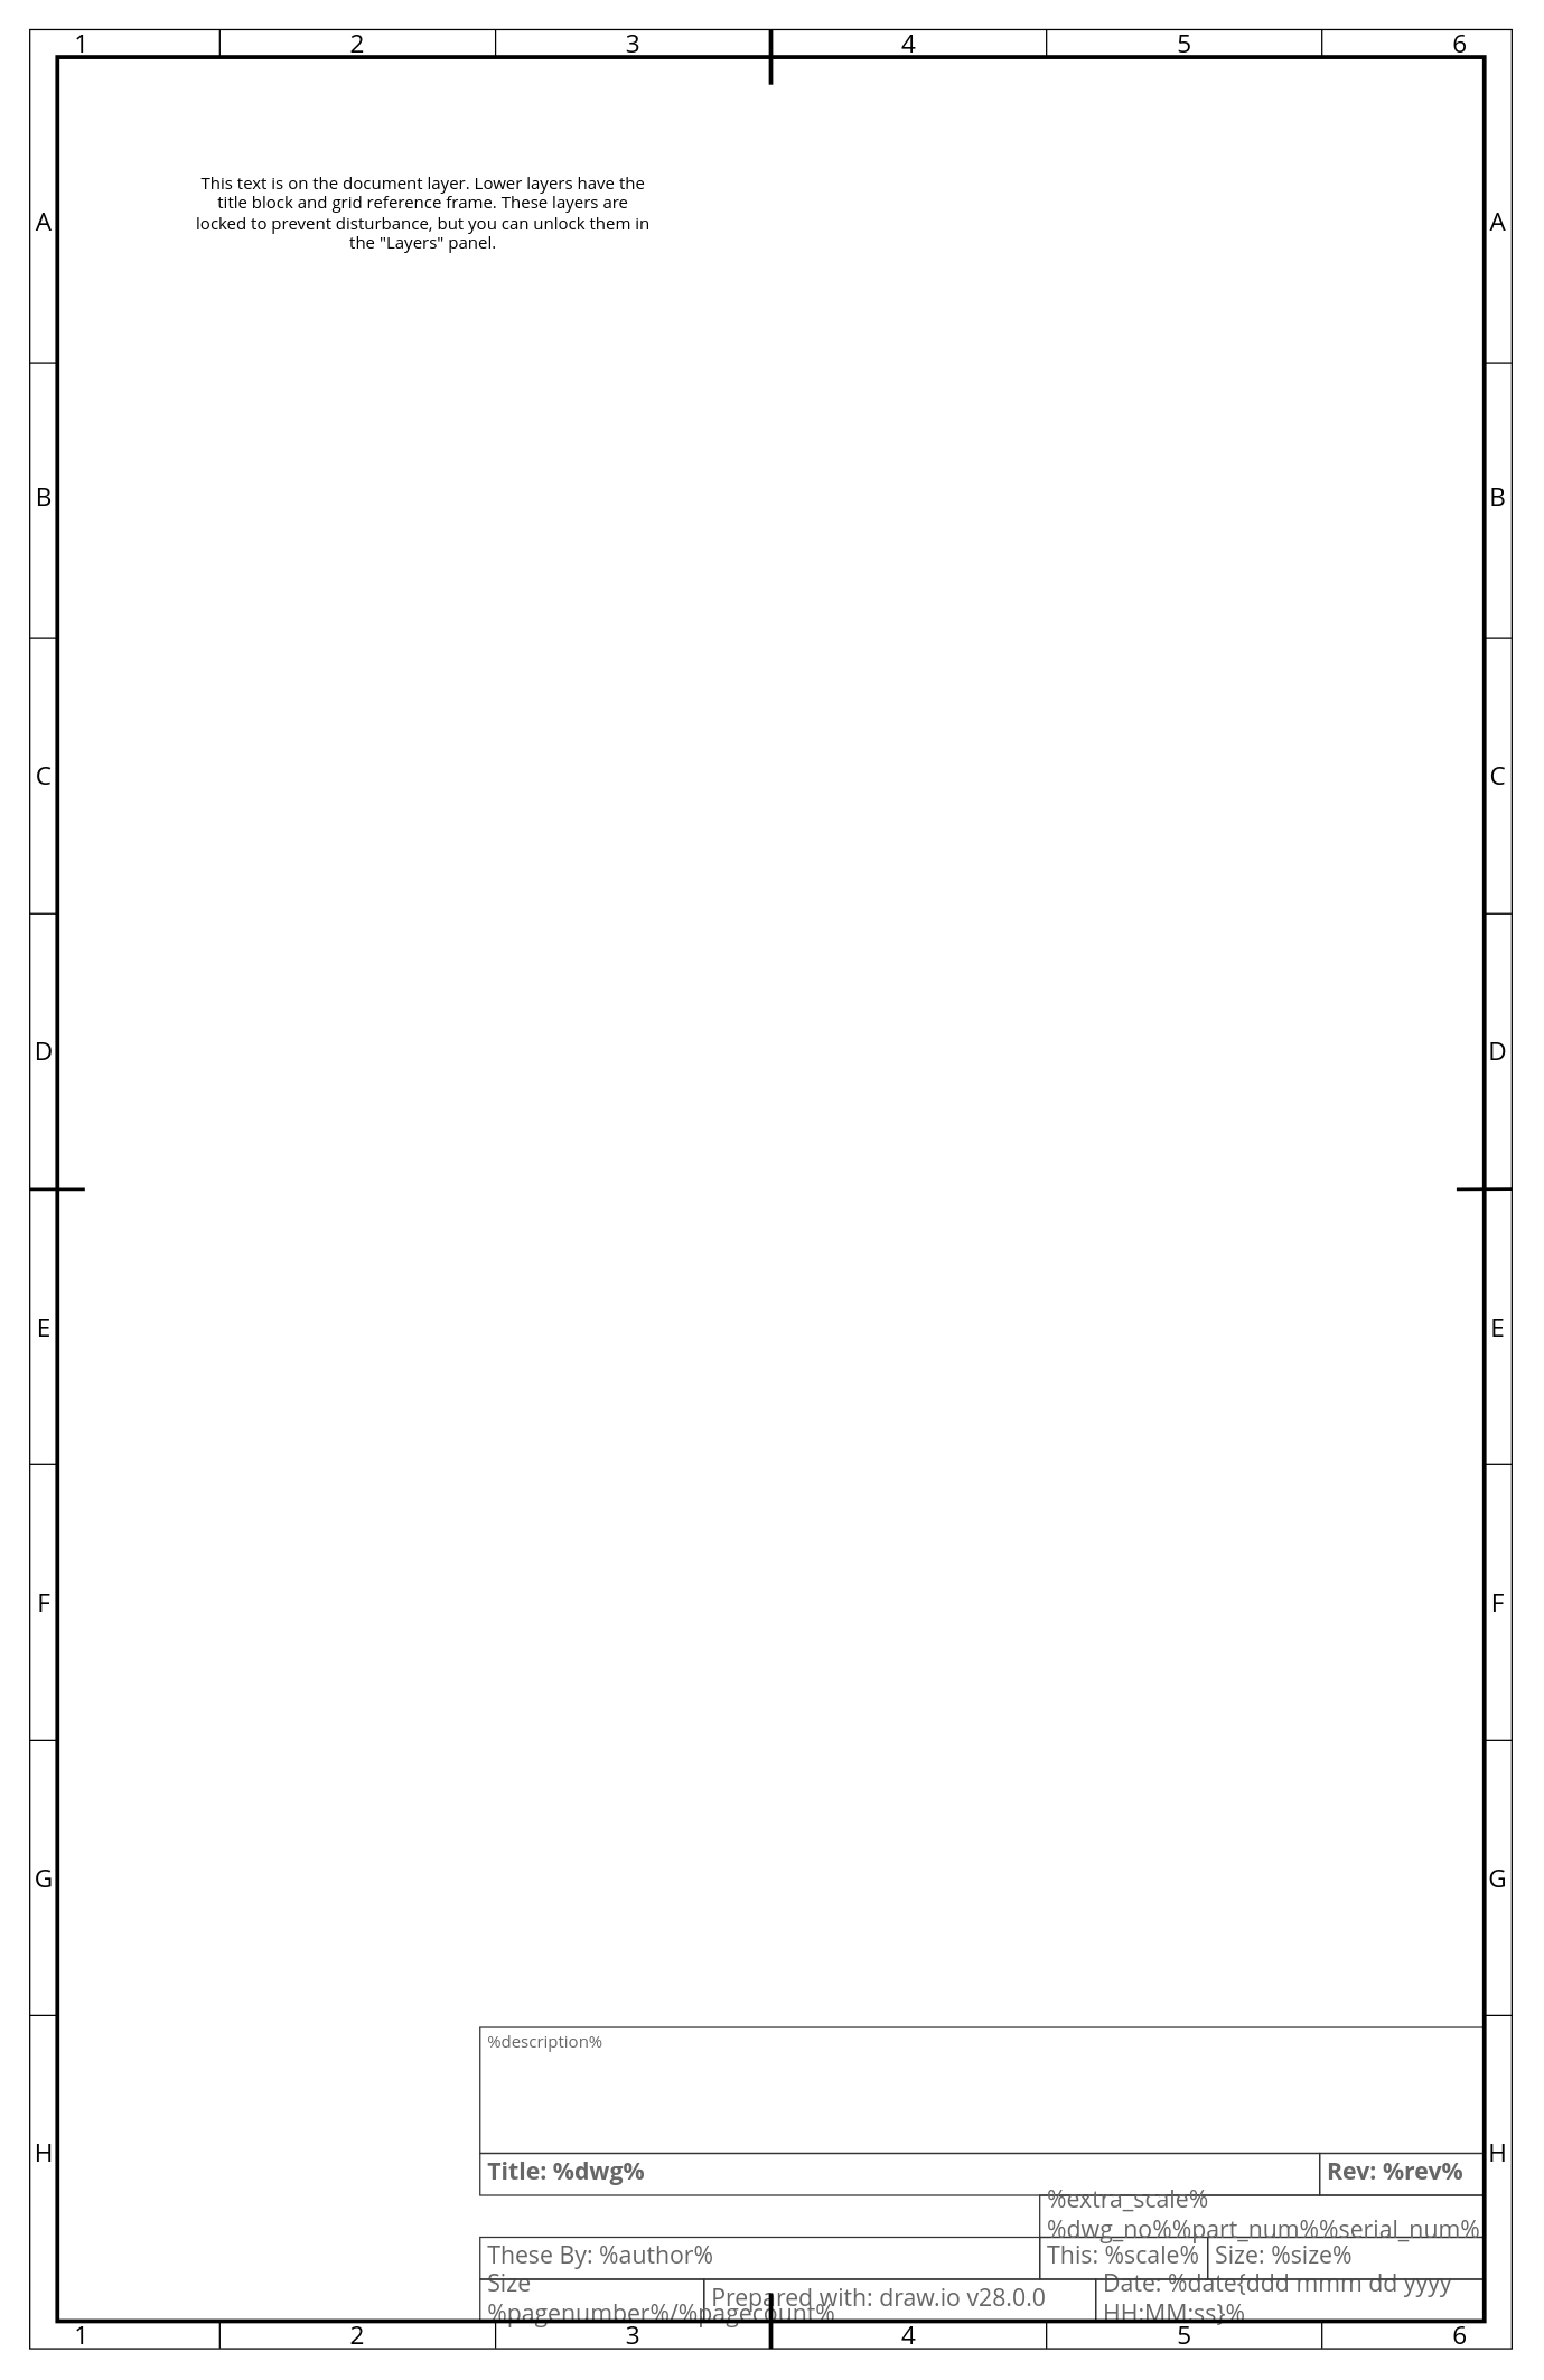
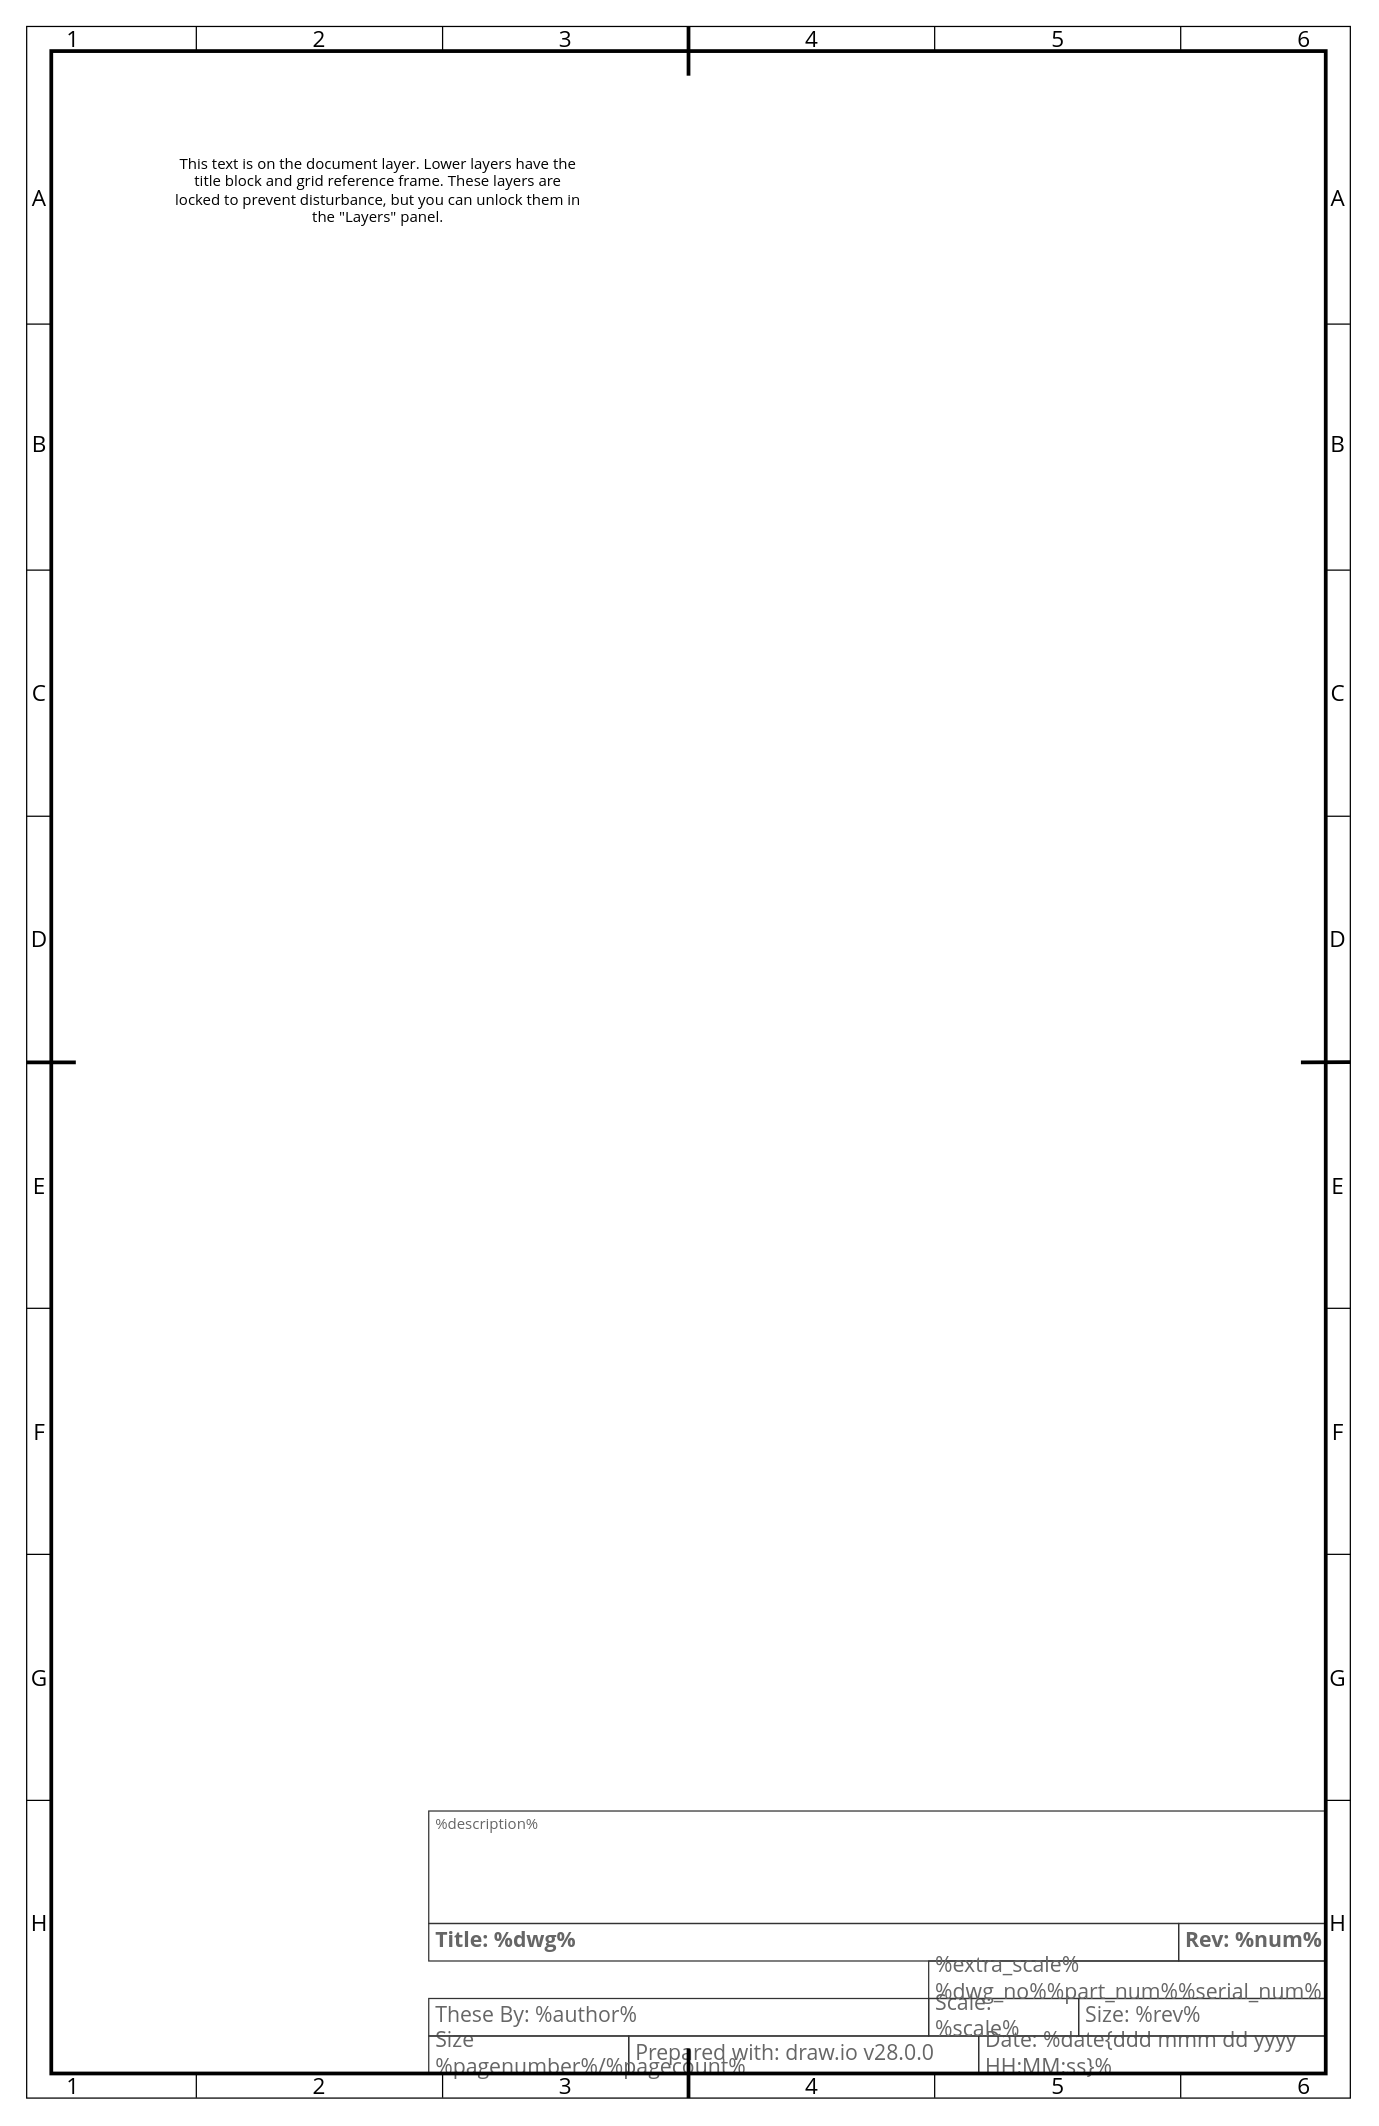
- <mxCell id="35" value="&lt;b&gt;Rev: %rev%&lt;br&gt;&lt;/b&gt;" style="strokeWidth=1;shadow=0;dashed=0;align=center;html=1;shape=mxgraph.mockup.text.textBox;fontColor=#666666;align=left;fontSize=17;spacingLeft=4;spacingTop=-3;whiteSpace=wrap;strokeColor=#333333;mainText=;fillColor=none;fontFamily=Open Sans;movable=1;resizable=1;rotatable=1;deletable=1;editable=1;locked=0;connectable=1;" parent="1" vertex="1"><mxGeometry x="942.37" y="1538.48" width="117.68" height="30" as="geometry" /></mxCell>
+ <mxCell id="35" value="&lt;b&gt;Rev: %num%&lt;br&gt;&lt;/b&gt;" style="strokeWidth=1;shadow=0;dashed=0;align=center;html=1;shape=mxgraph.mockup.text.textBox;fontColor=#666666;align=left;fontSize=17;spacingLeft=4;spacingTop=-3;whiteSpace=wrap;strokeColor=#333333;mainText=;fillColor=none;fontFamily=Open Sans;movable=1;resizable=1;rotatable=1;deletable=1;editable=1;locked=0;connectable=1;" parent="1" vertex="1"><mxGeometry x="942.37" y="1538.48" width="117.68" height="30" as="geometry" /></mxCell>
- <mxCell id="37" value="&lt;div align=&quot;left&quot;&gt;This: %scale%&lt;/div&gt;" style="strokeWidth=1;shadow=0;dashed=0;align=left;html=1;shape=mxgraph.mockup.text.textBox;fontColor=#666666;align=left;fontSize=17;spacingLeft=4;spacingTop=-3;whiteSpace=wrap;strokeColor=#333333;mainText=;fillColor=none;fontFamily=Open Sans;movable=1;resizable=1;rotatable=1;deletable=1;editable=1;locked=0;connectable=1;" parent="1" vertex="1"><mxGeometry x="742.37" y="1598.48" width="120" height="30" as="geometry" /></mxCell>
+ <mxCell id="37" value="&lt;div align=&quot;left&quot;&gt;Scale: %scale%&lt;/div&gt;" style="strokeWidth=1;shadow=0;dashed=0;align=left;html=1;shape=mxgraph.mockup.text.textBox;fontColor=#666666;align=left;fontSize=17;spacingLeft=4;spacingTop=-3;whiteSpace=wrap;strokeColor=#333333;mainText=;fillColor=none;fontFamily=Open Sans;movable=1;resizable=1;rotatable=1;deletable=1;editable=1;locked=0;connectable=1;" parent="1" vertex="1"><mxGeometry x="742.37" y="1598.48" width="120" height="30" as="geometry" /></mxCell>
- <mxCell id="36" value="&lt;div align=&quot;left&quot;&gt;Size: %size%&lt;/div&gt;" style="strokeWidth=1;shadow=0;dashed=0;align=left;html=1;shape=mxgraph.mockup.text.textBox;fontColor=#666666;align=left;fontSize=17;spacingLeft=4;spacingTop=-3;whiteSpace=wrap;strokeColor=#333333;mainText=;fillColor=none;fontFamily=Open Sans;movable=1;resizable=1;rotatable=1;deletable=1;editable=1;locked=0;connectable=1;" parent="1" vertex="1"><mxGeometry x="862.37" y="1598.48" width="197.68" height="30" as="geometry" /></mxCell>
+ <mxCell id="36" value="&lt;div align=&quot;left&quot;&gt;Size: %rev%&lt;/div&gt;" style="strokeWidth=1;shadow=0;dashed=0;align=left;html=1;shape=mxgraph.mockup.text.textBox;fontColor=#666666;align=left;fontSize=17;spacingLeft=4;spacingTop=-3;whiteSpace=wrap;strokeColor=#333333;mainText=;fillColor=none;fontFamily=Open Sans;movable=1;resizable=1;rotatable=1;deletable=1;editable=1;locked=0;connectable=1;" parent="1" vertex="1"><mxGeometry x="862.37" y="1598.48" width="197.68" height="30" as="geometry" /></mxCell>
